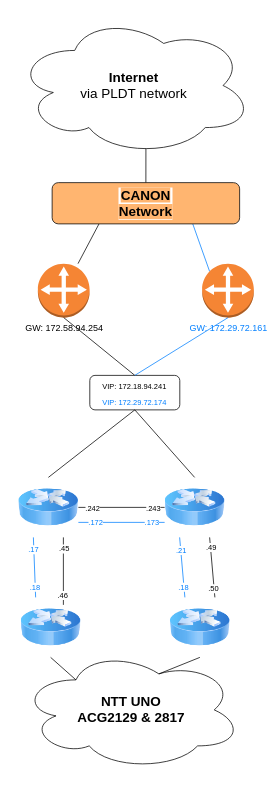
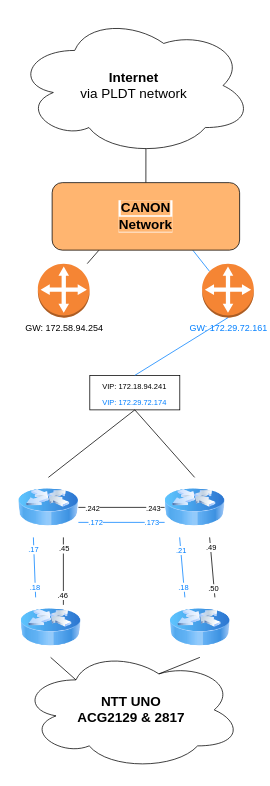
- <mxCell id="17" value="&lt;span style=&quot;font-size: 18px; background-color: rgb(255, 181, 112);&quot;&gt;&lt;b&gt;CANON&lt;br&gt;Network&lt;/b&gt;&lt;/span&gt;" style="rounded=1;whiteSpace=wrap;html=1;labelBackgroundColor=#FFFFFF;strokeColor=#000000;fontSize=10;fontColor=#000000;fillColor=#FFB570;" parent="1" vertex="1"><mxGeometry x="69" y="243" width="250" height="55" as="geometry" /></mxCell>
+ <mxCell id="17" value="&lt;span style=&quot;font-size: 18px; background-color: rgb(255, 181, 112);&quot;&gt;&lt;b&gt;CANON&lt;br&gt;Network&lt;/b&gt;&lt;/span&gt;" style="rounded=1;whiteSpace=wrap;html=1;labelBackgroundColor=#FFFFFF;strokeColor=#000000;fontSize=10;fontColor=#000000;fillColor=#FFB570;" parent="1" vertex="1"><mxGeometry x="69" y="243" width="250" height="90" as="geometry" /></mxCell>
- <mxCell id="13" style="edgeStyle=none;rounded=0;orthogonalLoop=1;jettySize=auto;html=1;strokeColor=#000000;fontSize=10;fontColor=#007FFF;endArrow=none;endFill=0;entryX=0.5;entryY=1;entryDx=0;entryDy=0;entryPerimeter=0;exitX=0.5;exitY=0;exitDx=0;exitDy=0;" parent="1" source="14" target="9" edge="1"><mxGeometry relative="1" as="geometry"><mxPoint x="62.023" y="378" as="targetPoint" /><mxPoint x="-41" y="510" as="sourcePoint" /></mxGeometry></mxCell>
- <mxCell id="14" value="&lt;font style=&quot;font-size: 10px;&quot;&gt;VIP: 172.18.94.241&lt;br&gt;&lt;font color=&quot;#007fff&quot;&gt;VIP: 172.29.72.174&lt;/font&gt;&lt;br&gt;&lt;/font&gt;" style="rounded=1;whiteSpace=wrap;html=1;labelBackgroundColor=#FFFFFF;fontSize=18;fontColor=#000000;" parent="1" vertex="1"><mxGeometry x="119.23" y="500" width="120" height="46" as="geometry" /></mxCell>
+ <mxCell id="14" value="&lt;font style=&quot;font-size: 10px;&quot;&gt;VIP: 172.18.94.241&lt;br&gt;&lt;font color=&quot;#007fff&quot;&gt;VIP: 172.29.72.174&lt;/font&gt;&lt;br&gt;&lt;/font&gt;" style="whiteSpace=wrap;html=1;labelBackgroundColor=#FFFFFF;fontSize=18;fontColor=#000000;rounded=0;" parent="1" vertex="1"><mxGeometry x="119.23" y="500" width="120" height="46" as="geometry" /></mxCell>
